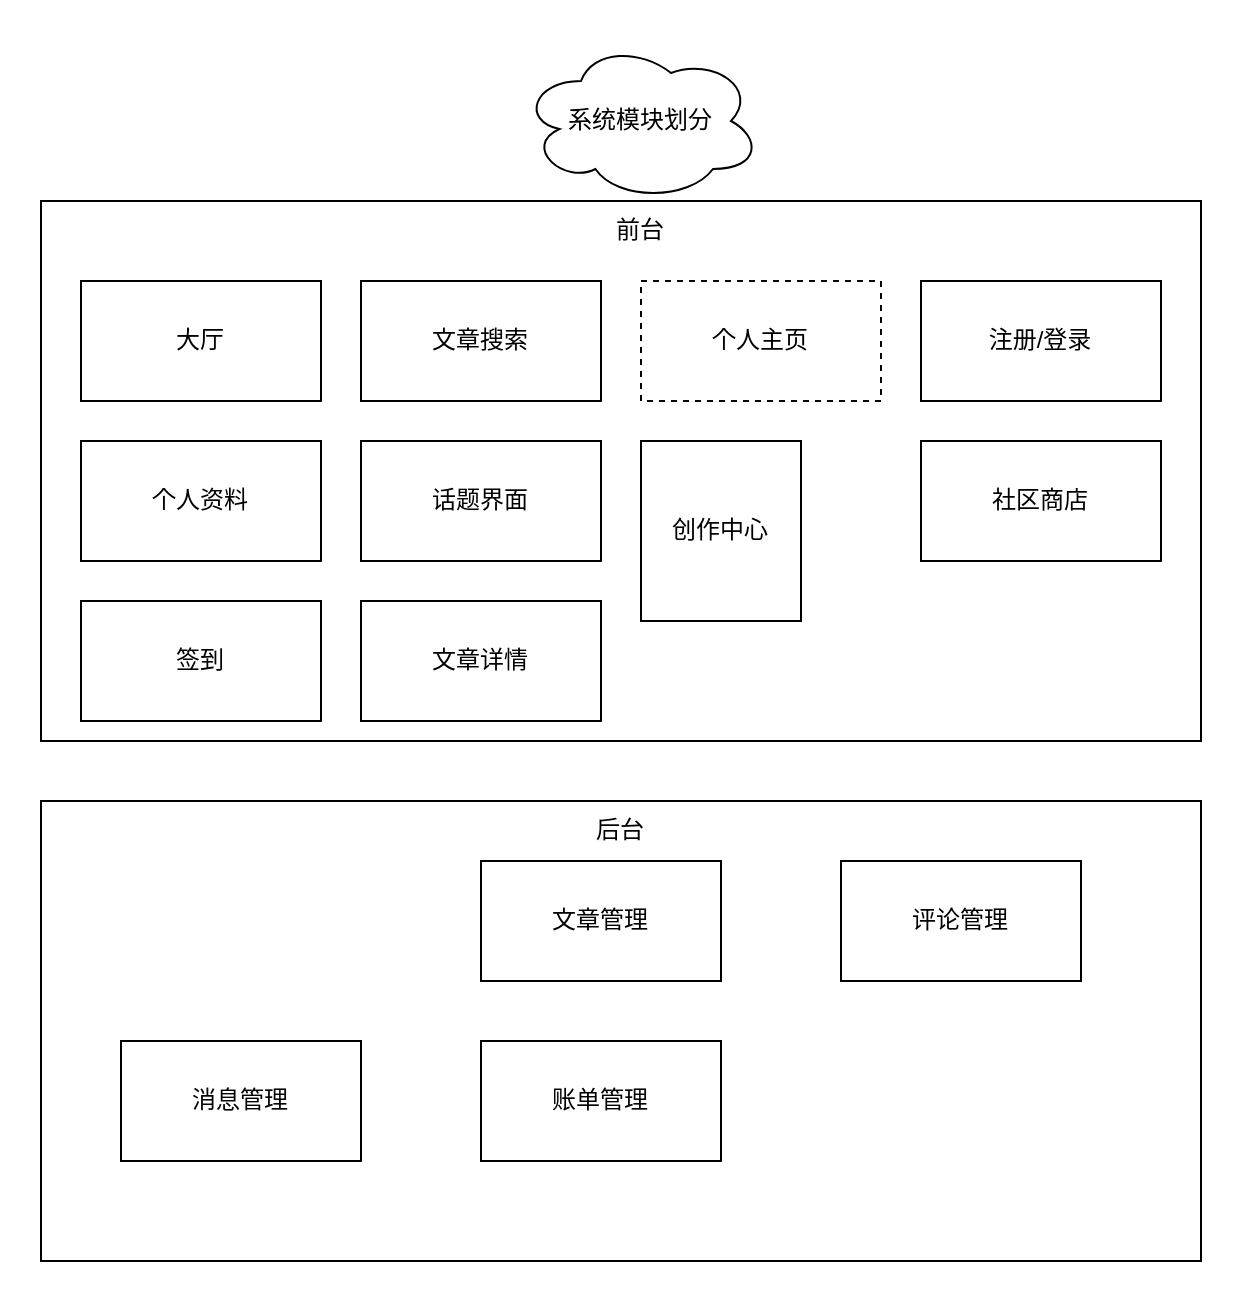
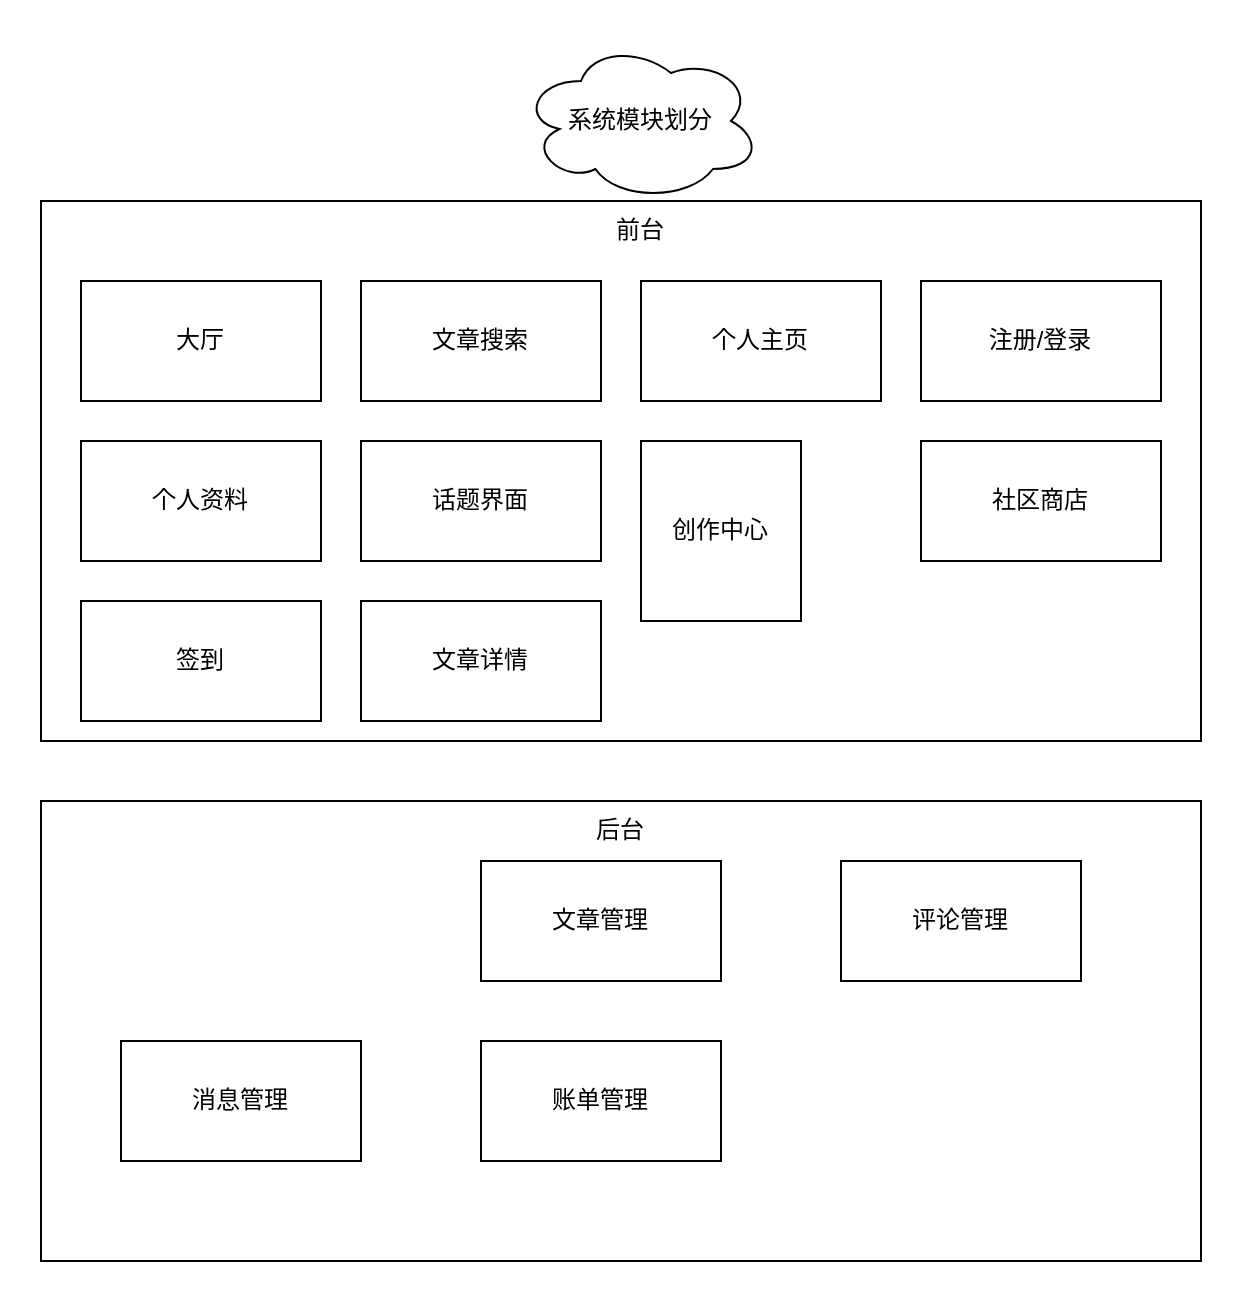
- <mxCell id="13" value="个人主页" style="rounded=0;whiteSpace=wrap;html=1;dashed=1;" vertex="1" parent="1"><mxGeometry x="320" y="140" width="120" height="60" as="geometry" /></mxCell>
+ <mxCell id="13" value="个人主页" style="rounded=0;whiteSpace=wrap;html=1;" vertex="1" parent="1"><mxGeometry x="320" y="140" width="120" height="60" as="geometry" /></mxCell>
